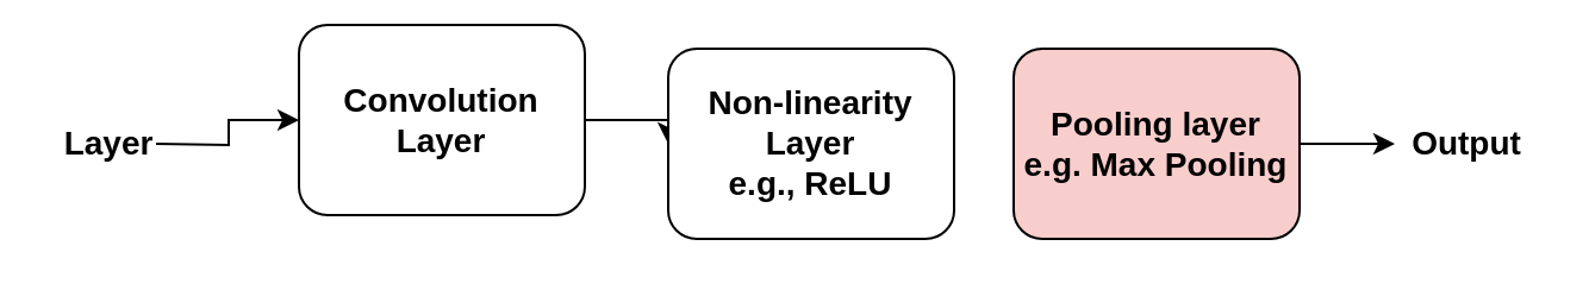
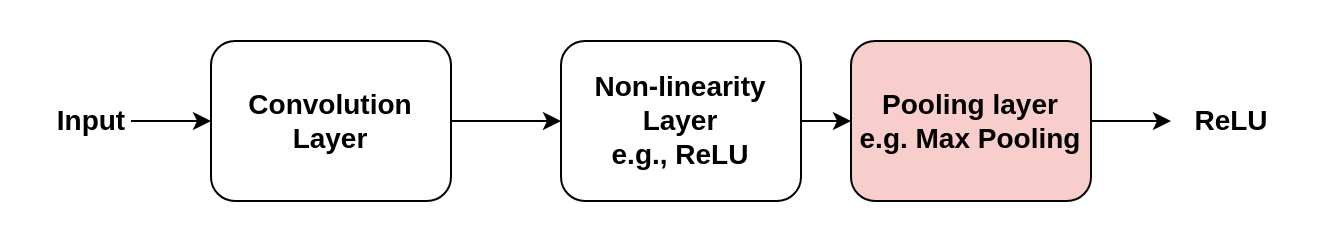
- <mxCell id="4" value="Convolution Layer" style="rounded=1;whiteSpace=wrap;html=1;fontStyle=1;fontSize=14;" vertex="1" parent="1"><mxGeometry x="125" y="10" width="120" height="80" as="geometry" /></mxCell>
+ <mxCell id="4" value="Convolution Layer" style="rounded=1;whiteSpace=wrap;html=1;fontStyle=1;fontSize=14;" vertex="1" parent="1"><mxGeometry x="105" y="20" width="120" height="80" as="geometry" /></mxCell>
- <mxCell id="9" value="Layer" style="text;html=1;align=center;verticalAlign=middle;resizable=0;points=[];autosize=1;strokeColor=none;fontSize=14;fontStyle=1" vertex="1" parent="1"><mxGeometry x="20" y="50" width="50" height="20" as="geometry" /></mxCell>
+ <mxCell id="9" value="Input" style="text;html=1;align=center;verticalAlign=middle;resizable=0;points=[];autosize=1;strokeColor=none;fontSize=14;fontStyle=1" vertex="1" parent="1"><mxGeometry x="20" y="50" width="50" height="20" as="geometry" /></mxCell>
+ <mxCell id="5" style="edgeStyle=orthogonalEdgeStyle;rounded=0;orthogonalLoop=1;jettySize=auto;html=1;exitX=1;exitY=0.5;exitDx=0;exitDy=0;entryX=0;entryY=0.5;entryDx=0;entryDy=0;fontSize=14;fontStyle=1" edge="1" parent="1" source="6" target="8"><mxGeometry relative="1" as="geometry" /></mxCell>
- <mxCell id="10" value="Output" style="text;html=1;align=center;verticalAlign=middle;resizable=0;points=[];autosize=1;strokeColor=none;fontSize=14;fontStyle=1" vertex="1" parent="1"><mxGeometry x="585" y="50" width="60" height="20" as="geometry" /></mxCell>
+ <mxCell id="10" value="ReLU" style="text;html=1;align=center;verticalAlign=middle;resizable=0;points=[];autosize=1;strokeColor=none;fontSize=14;fontStyle=1" vertex="1" parent="1"><mxGeometry x="585" y="50" width="60" height="20" as="geometry" /></mxCell>
